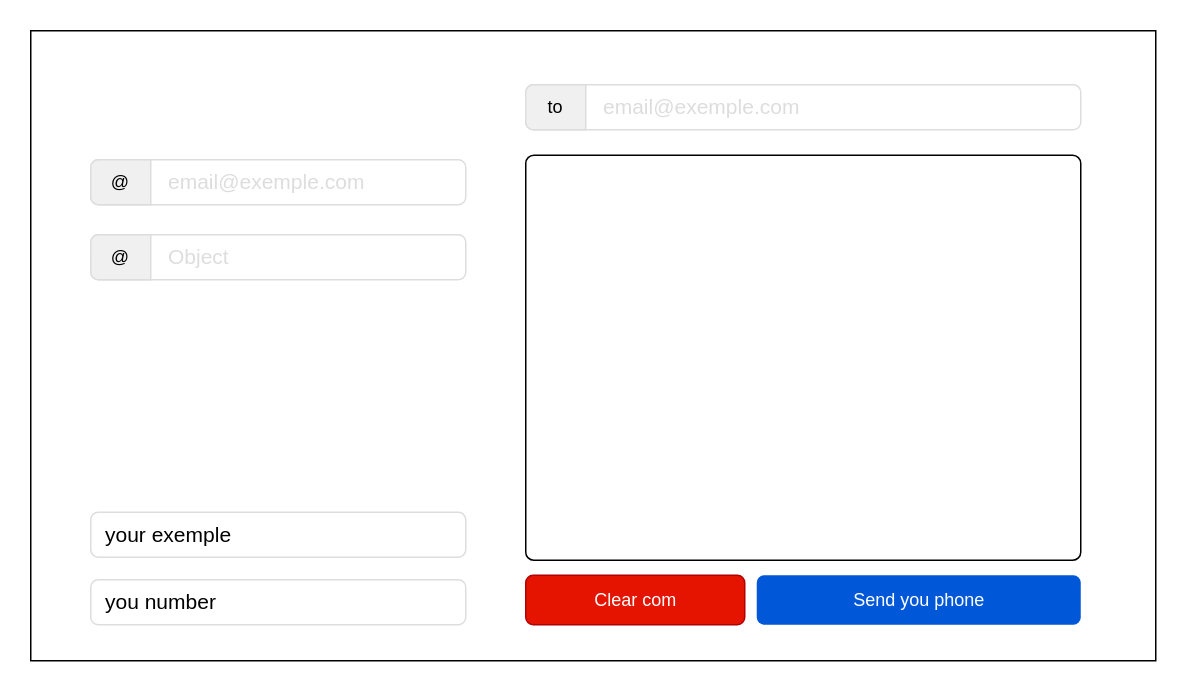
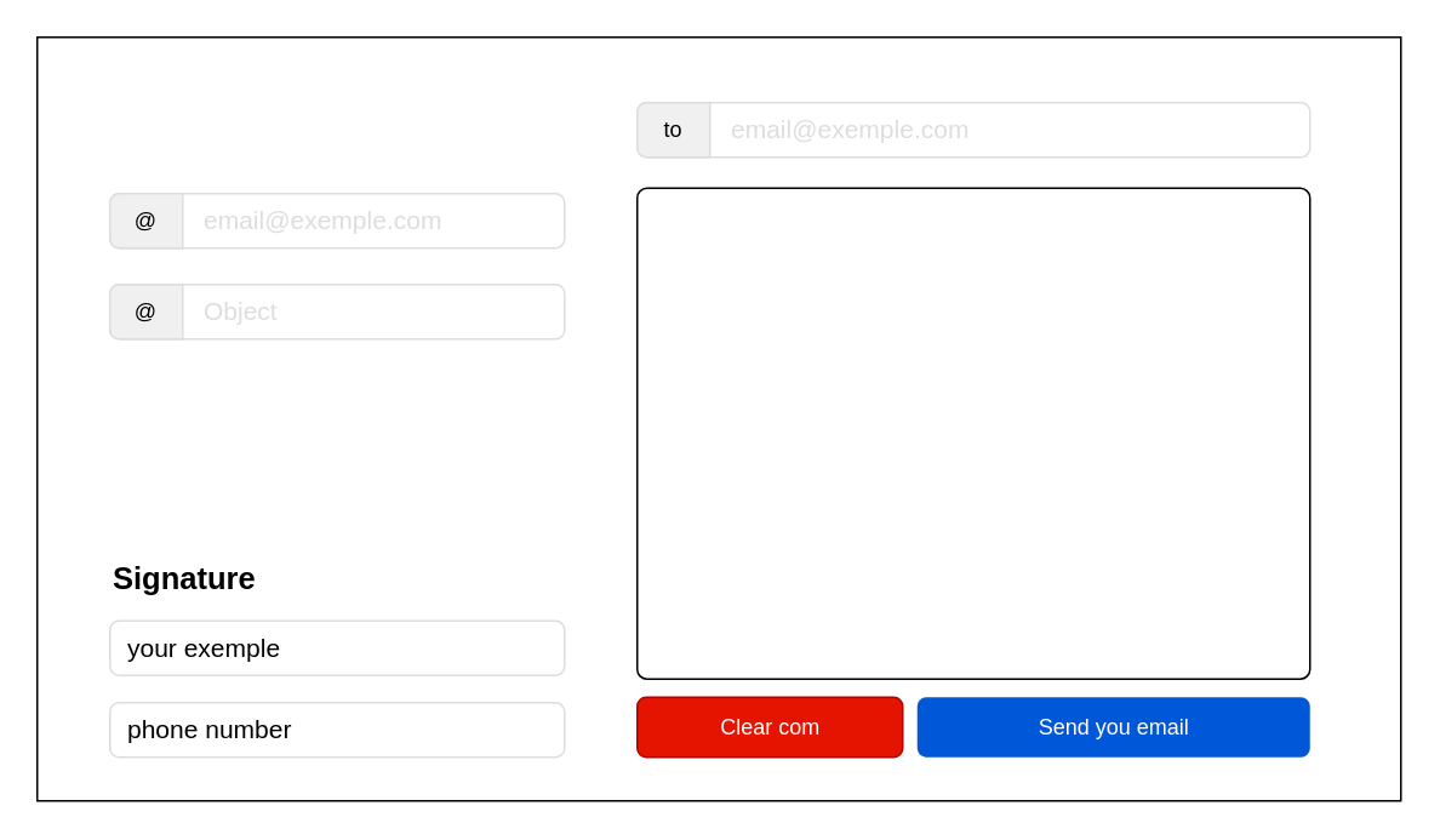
+ <mxCell id="15" value="&lt;font style=&quot;font-size: 17px&quot;&gt;Signature&lt;/font&gt;" style="text;strokeColor=none;fillColor=none;html=1;fontSize=24;fontStyle=1;verticalAlign=middle;align=left;" vertex="1" parent="14"><mxGeometry width="100" height="50" as="geometry" /></mxCell>
- <mxCell id="5" value="Send you phone" style="rounded=1;fillColor=#0057D8;strokeColor=none;html=1;fontColor=#ffffff;align=center;verticalAlign=middle;fontStyle=0;fontSize=12" vertex="1" parent="3"><mxGeometry x="154" y="280" width="216" height="33" as="geometry" /></mxCell>
+ <mxCell id="5" value="Send you email" style="rounded=1;fillColor=#0057D8;strokeColor=none;html=1;fontColor=#ffffff;align=center;verticalAlign=middle;fontStyle=0;fontSize=12" vertex="1" parent="3"><mxGeometry x="154" y="280" width="216" height="33" as="geometry" /></mxCell>
- <mxCell id="17" value="you number" style="html=1;shadow=0;dashed=0;shape=mxgraph.bootstrap.rrect;rSize=5;strokeColor=#dddddd;fontSize=14;align=left;spacingLeft=8;whiteSpace=wrap;fillColor=none;" vertex="1" parent="14"><mxGeometry y="95" width="250" height="30" as="geometry" /></mxCell>
+ <mxCell id="17" value="phone number" style="html=1;shadow=0;dashed=0;shape=mxgraph.bootstrap.rrect;rSize=5;strokeColor=#dddddd;fontSize=14;align=left;spacingLeft=8;whiteSpace=wrap;fillColor=none;" vertex="1" parent="14"><mxGeometry y="95" width="250" height="30" as="geometry" /></mxCell>
